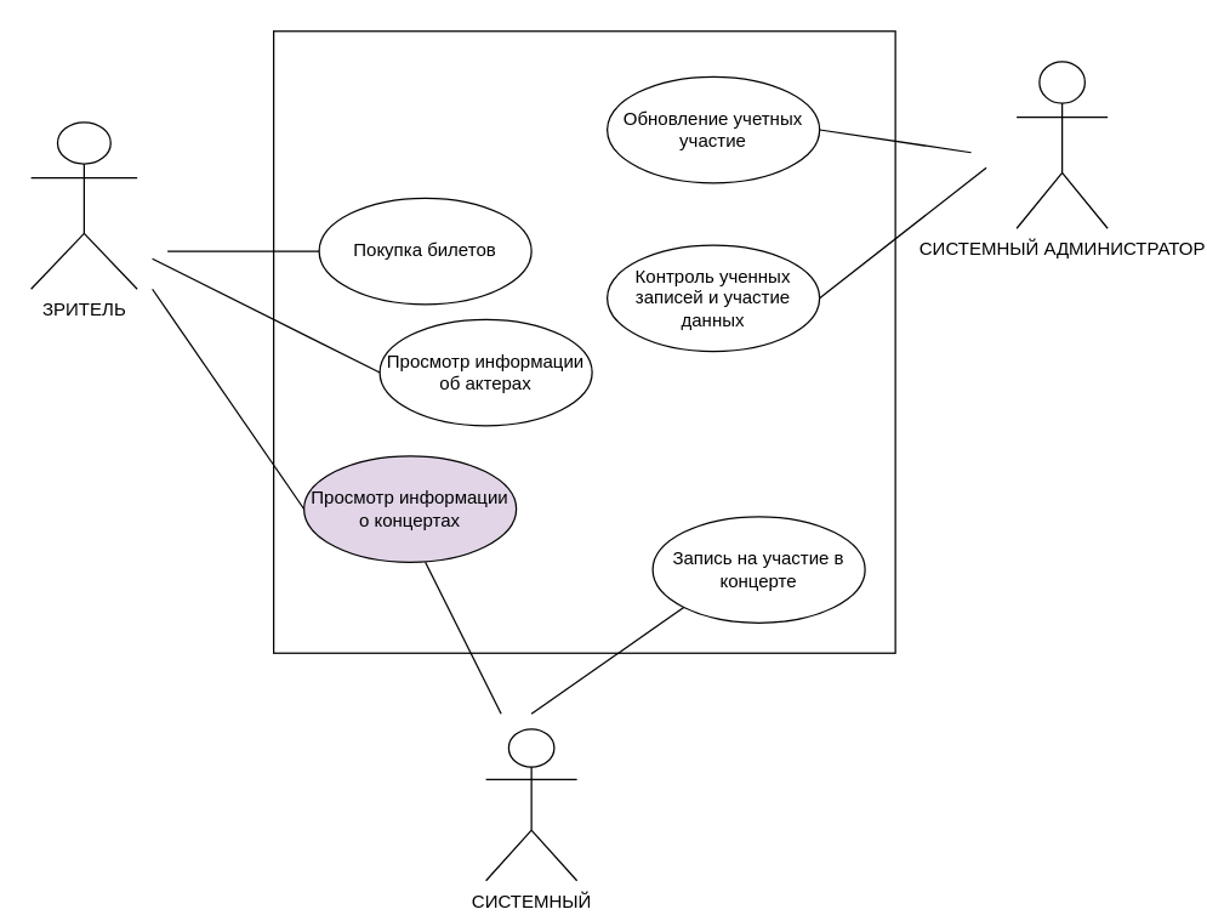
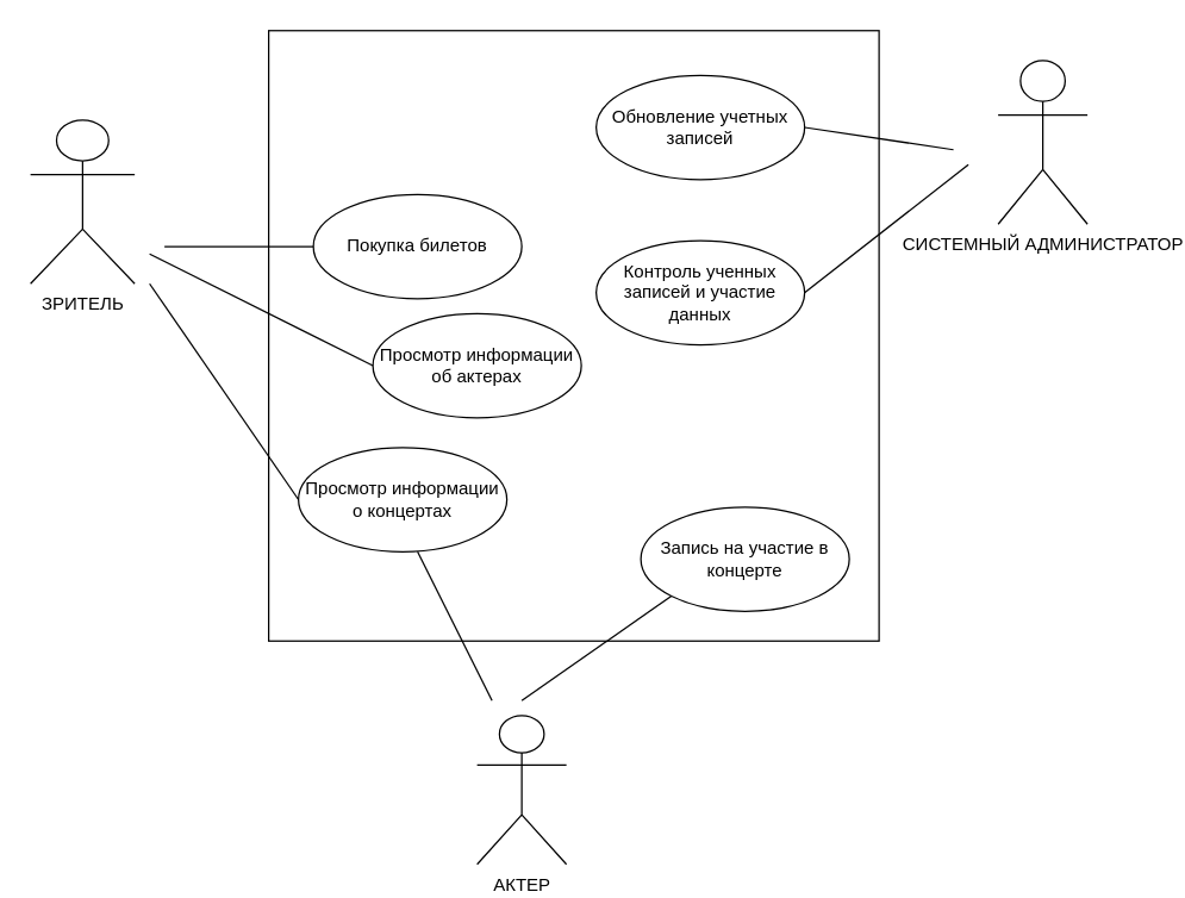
- <mxCell id="15" value="Обновление учетных участие" style="ellipse;whiteSpace=wrap;html=1;" vertex="1" parent="1"><mxGeometry x="400" y="50" width="140" height="70" as="geometry" /></mxCell>
+ <mxCell id="15" value="Обновление учетных записей" style="ellipse;whiteSpace=wrap;html=1;" vertex="1" parent="1"><mxGeometry x="400" y="50" width="140" height="70" as="geometry" /></mxCell>
- <mxCell id="6" value="Просмотр информации о концертах" style="ellipse;whiteSpace=wrap;html=1;fillColor=#e1d5e7;" vertex="1" parent="1"><mxGeometry x="200" y="300" width="140" height="70" as="geometry" /></mxCell>
+ <mxCell id="6" value="Просмотр информации о концертах" style="ellipse;whiteSpace=wrap;html=1;" vertex="1" parent="1"><mxGeometry x="200" y="300" width="140" height="70" as="geometry" /></mxCell>
- <mxCell id="5" value="СИСТЕМНЫЙ" style="shape=umlActor;verticalLabelPosition=bottom;verticalAlign=top;html=1;" vertex="1" parent="1"><mxGeometry x="320" y="480" width="60" height="100" as="geometry" /></mxCell>
+ <mxCell id="5" value="АКТЕР" style="shape=umlActor;verticalLabelPosition=bottom;verticalAlign=top;html=1;" vertex="1" parent="1"><mxGeometry x="320" y="480" width="60" height="100" as="geometry" /></mxCell>
